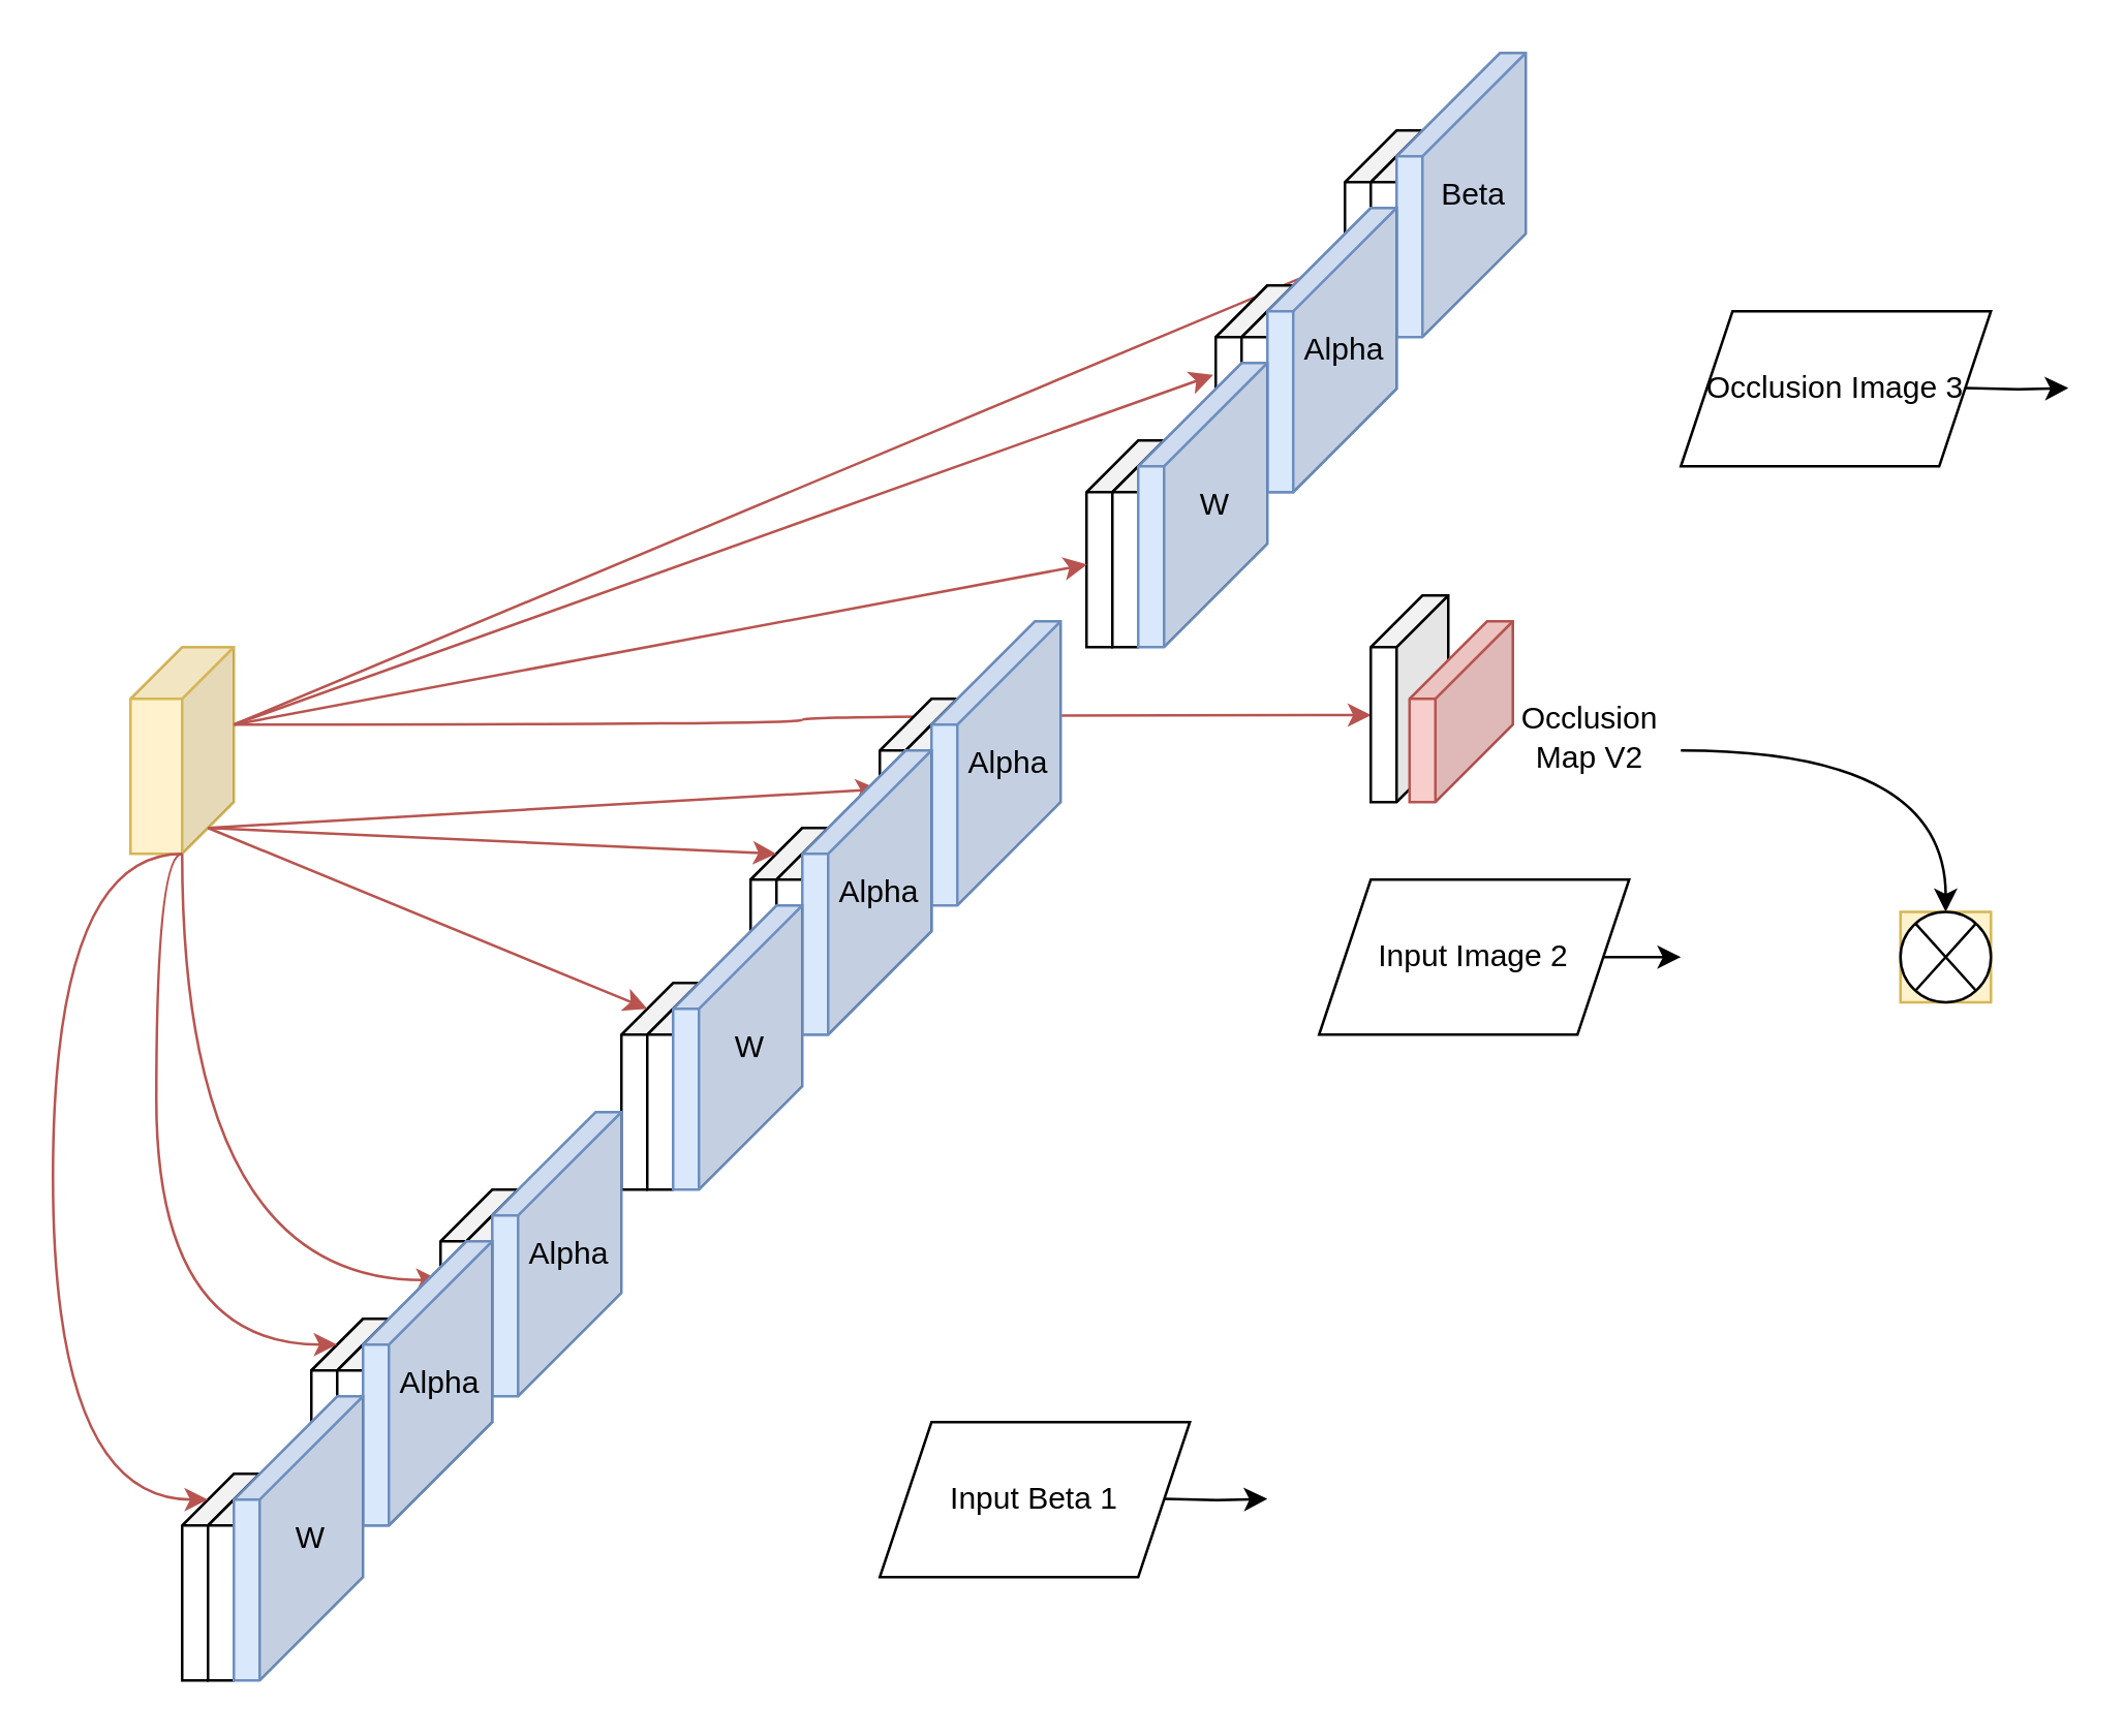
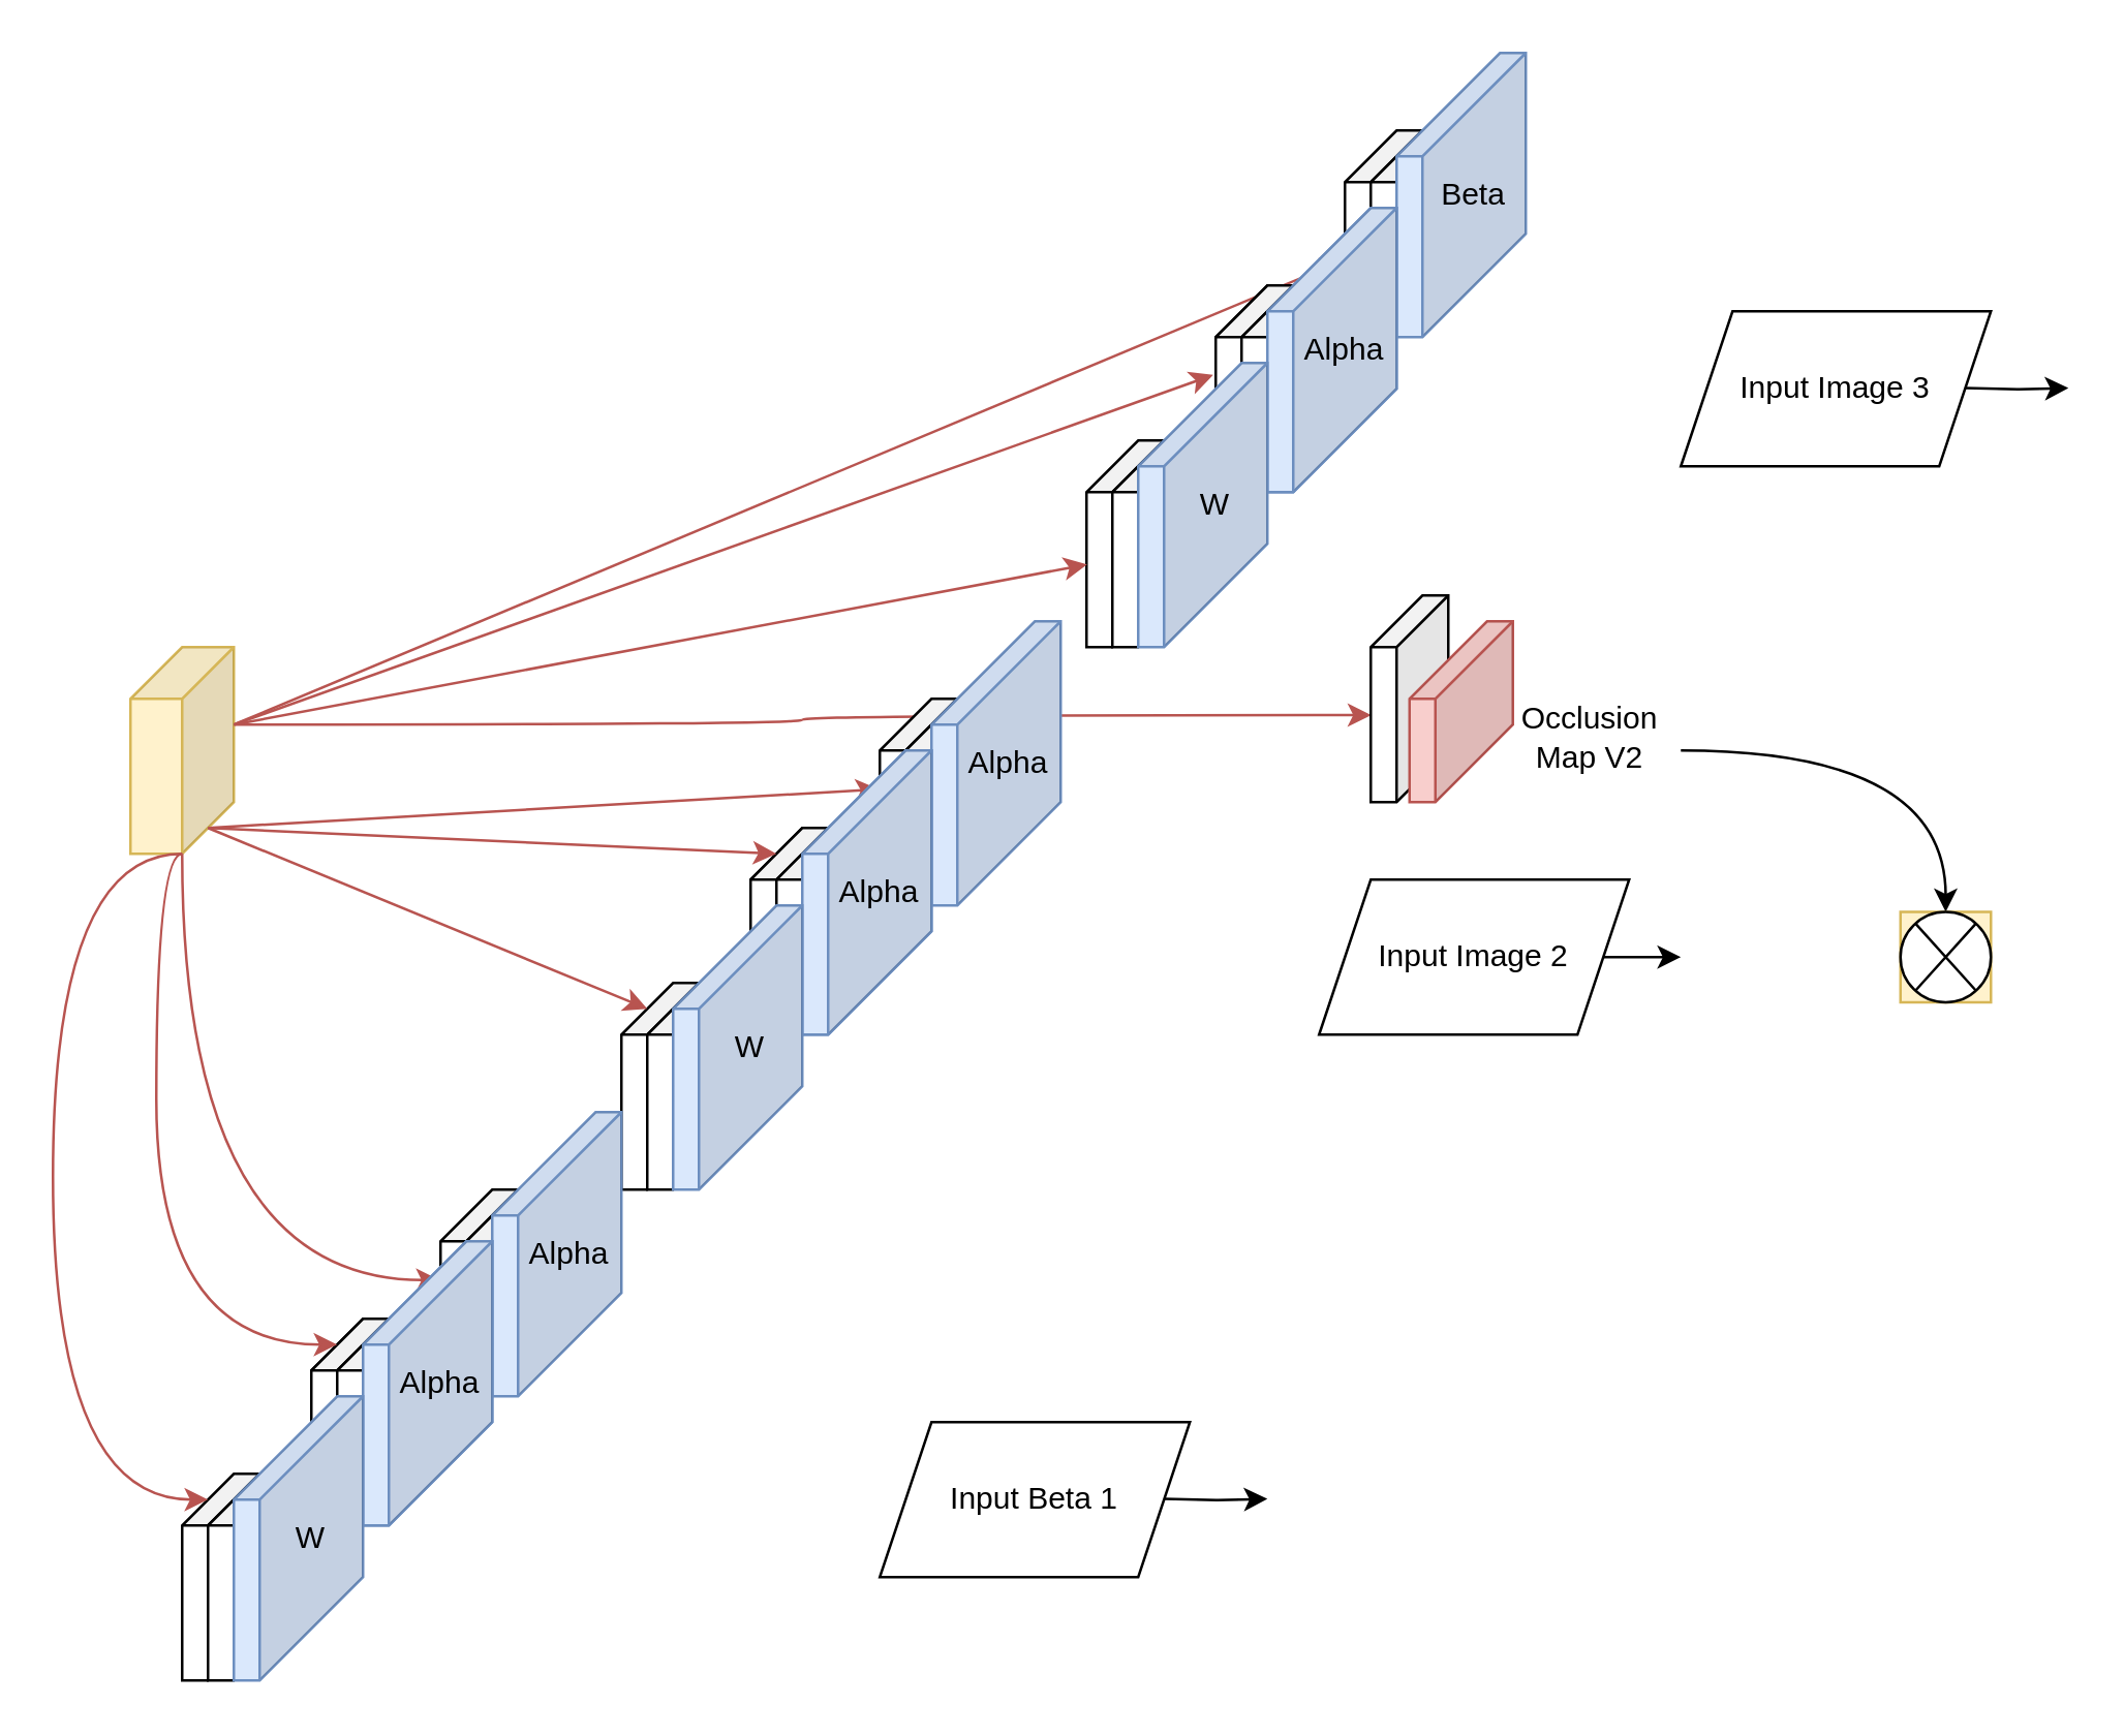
- <mxCell id="84" value="Occlusion Image 3" style="shape=parallelogram;perimeter=parallelogramPerimeter;whiteSpace=wrap;html=1;fixedSize=1;" vertex="1" parent="1"><mxGeometry x="650" y="120" width="120" height="60" as="geometry" /></mxCell>
+ <mxCell id="84" value="Input Image 3" style="shape=parallelogram;perimeter=parallelogramPerimeter;whiteSpace=wrap;html=1;fixedSize=1;" vertex="1" parent="1"><mxGeometry x="650" y="120" width="120" height="60" as="geometry" /></mxCell>
